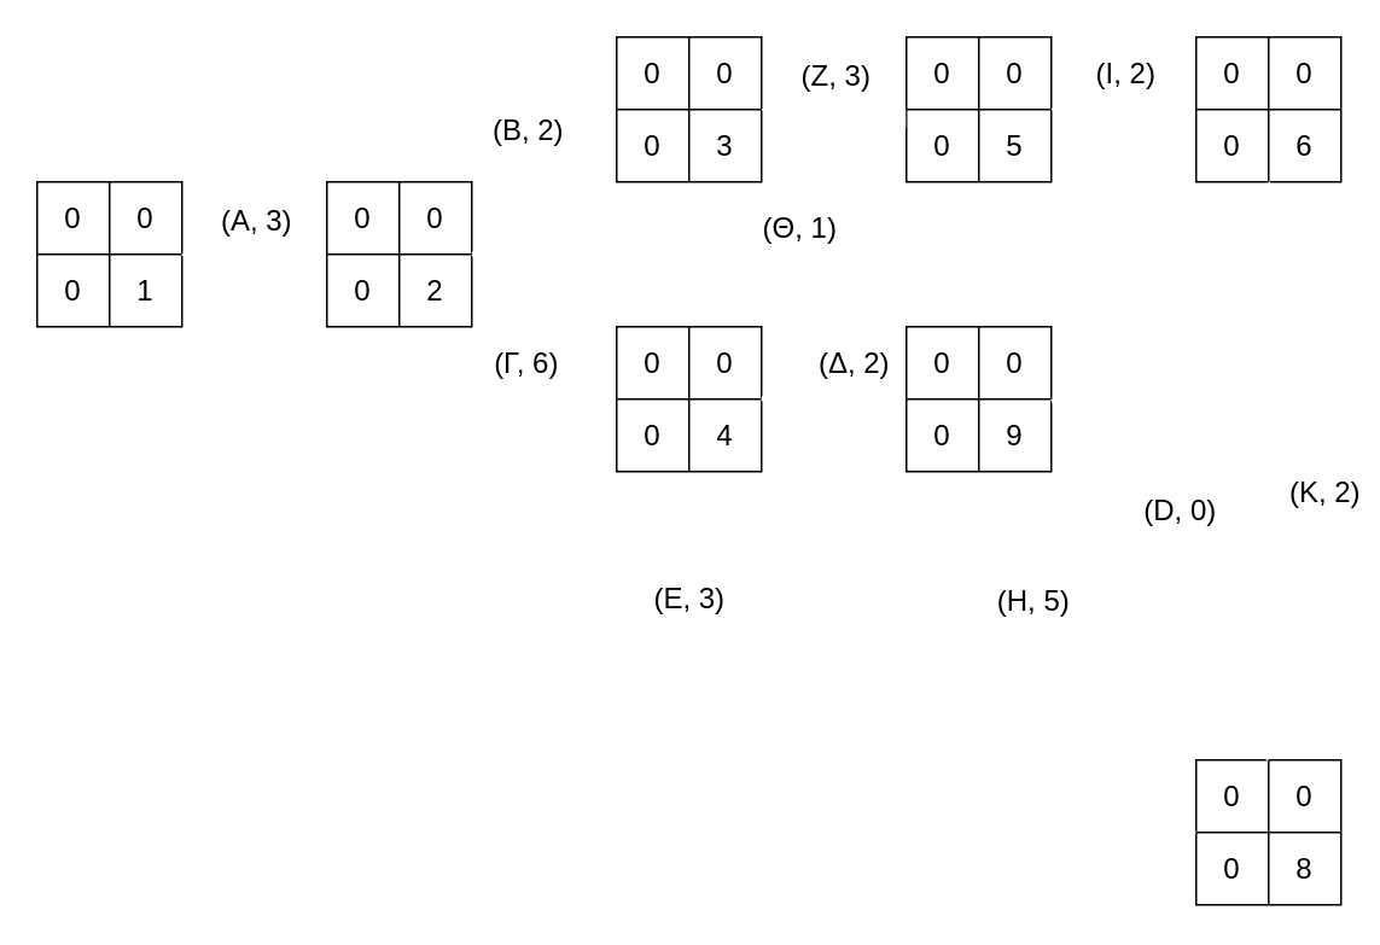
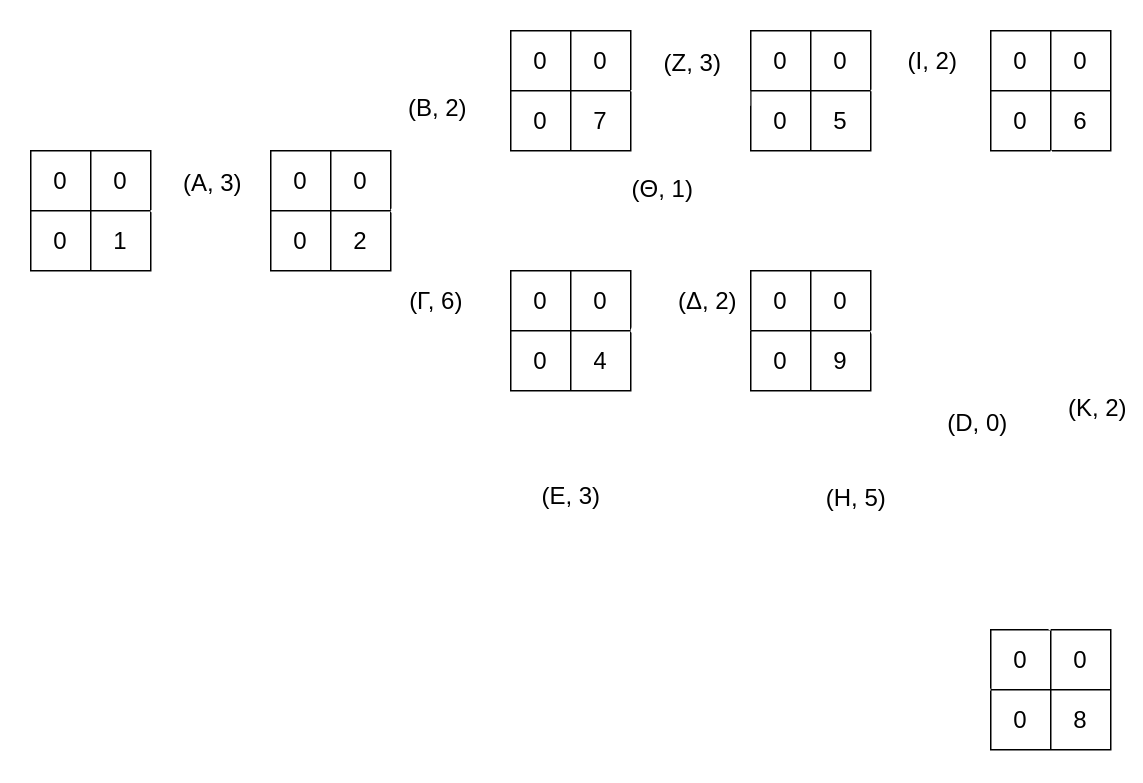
- <mxCell id="28" value="3" style="shape=partialRectangle;html=1;whiteSpace=wrap;connectable=0;strokeColor=inherit;overflow=hidden;fillColor=none;top=0;left=0;bottom=0;right=0;pointerEvents=1;fontSize=16;" vertex="1" parent="26"><mxGeometry x="40" width="40" height="40" as="geometry"><mxRectangle width="40" height="40" as="alternateBounds" /></mxGeometry></mxCell>
+ <mxCell id="28" value="7" style="shape=partialRectangle;html=1;whiteSpace=wrap;connectable=0;strokeColor=inherit;overflow=hidden;fillColor=none;top=0;left=0;bottom=0;right=0;pointerEvents=1;fontSize=16;" vertex="1" parent="26"><mxGeometry x="40" width="40" height="40" as="geometry"><mxRectangle width="40" height="40" as="alternateBounds" /></mxGeometry></mxCell>
